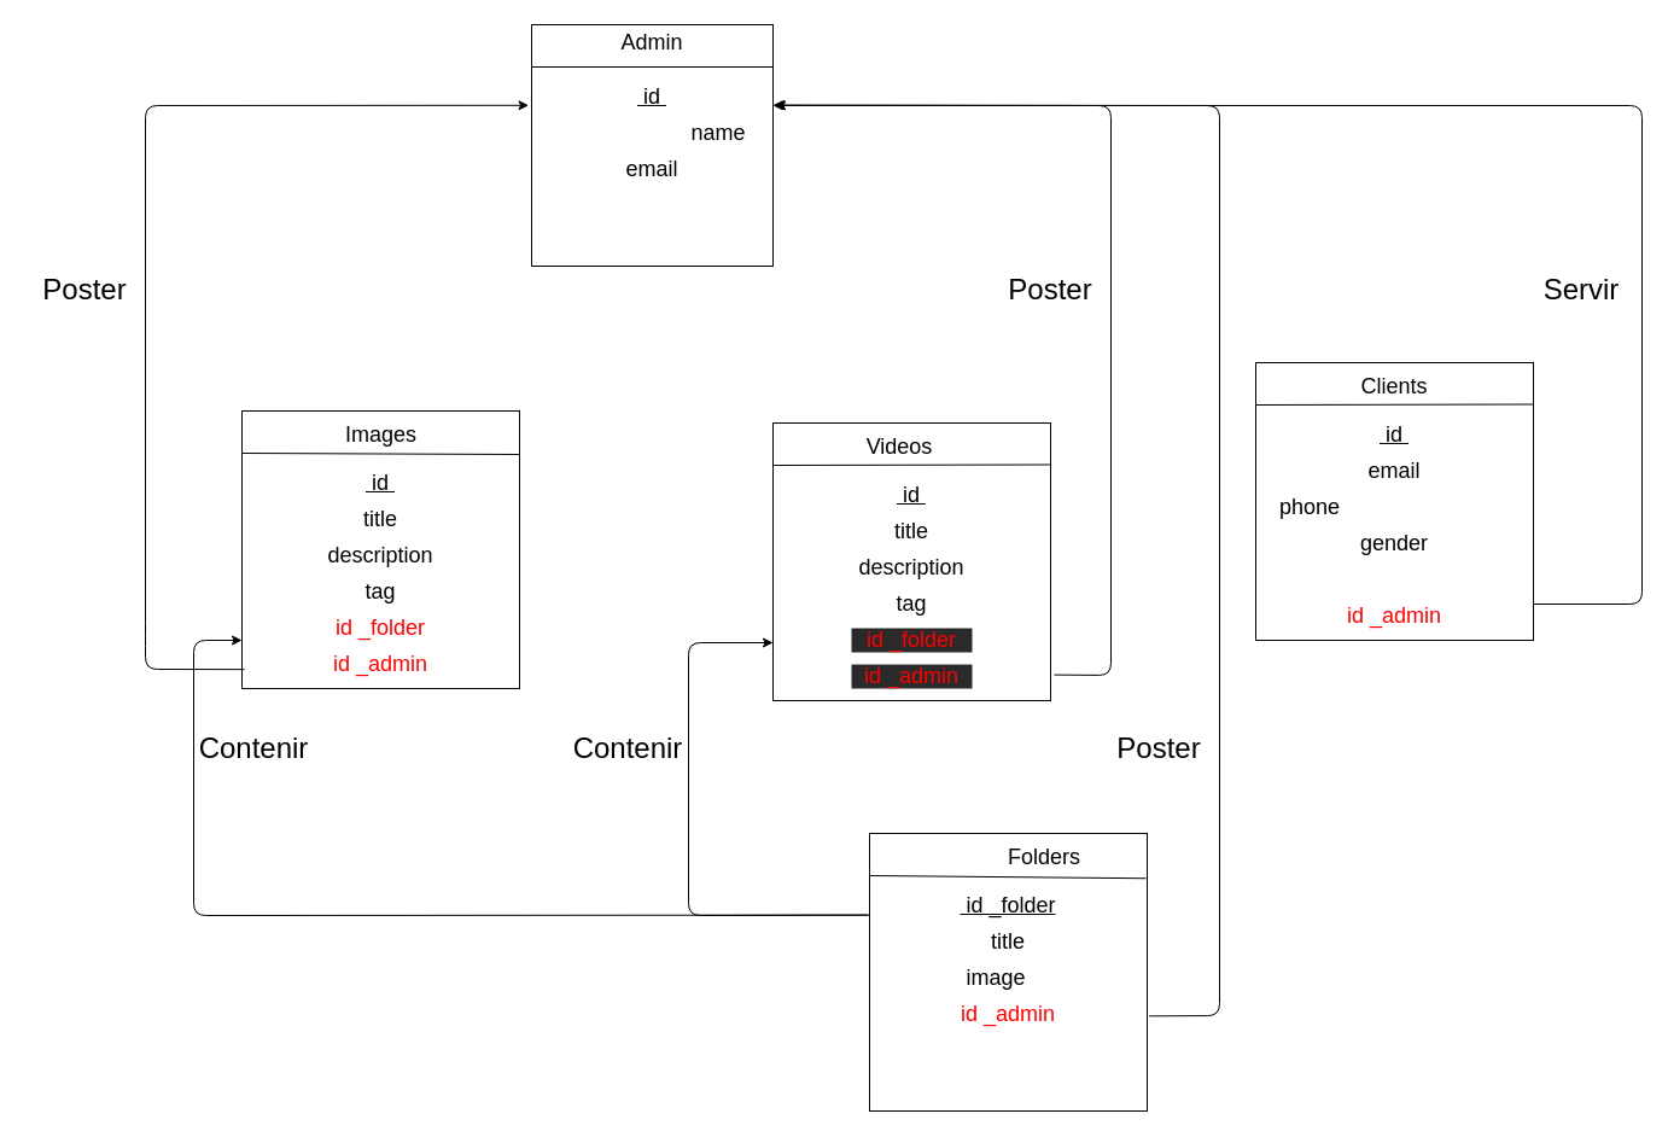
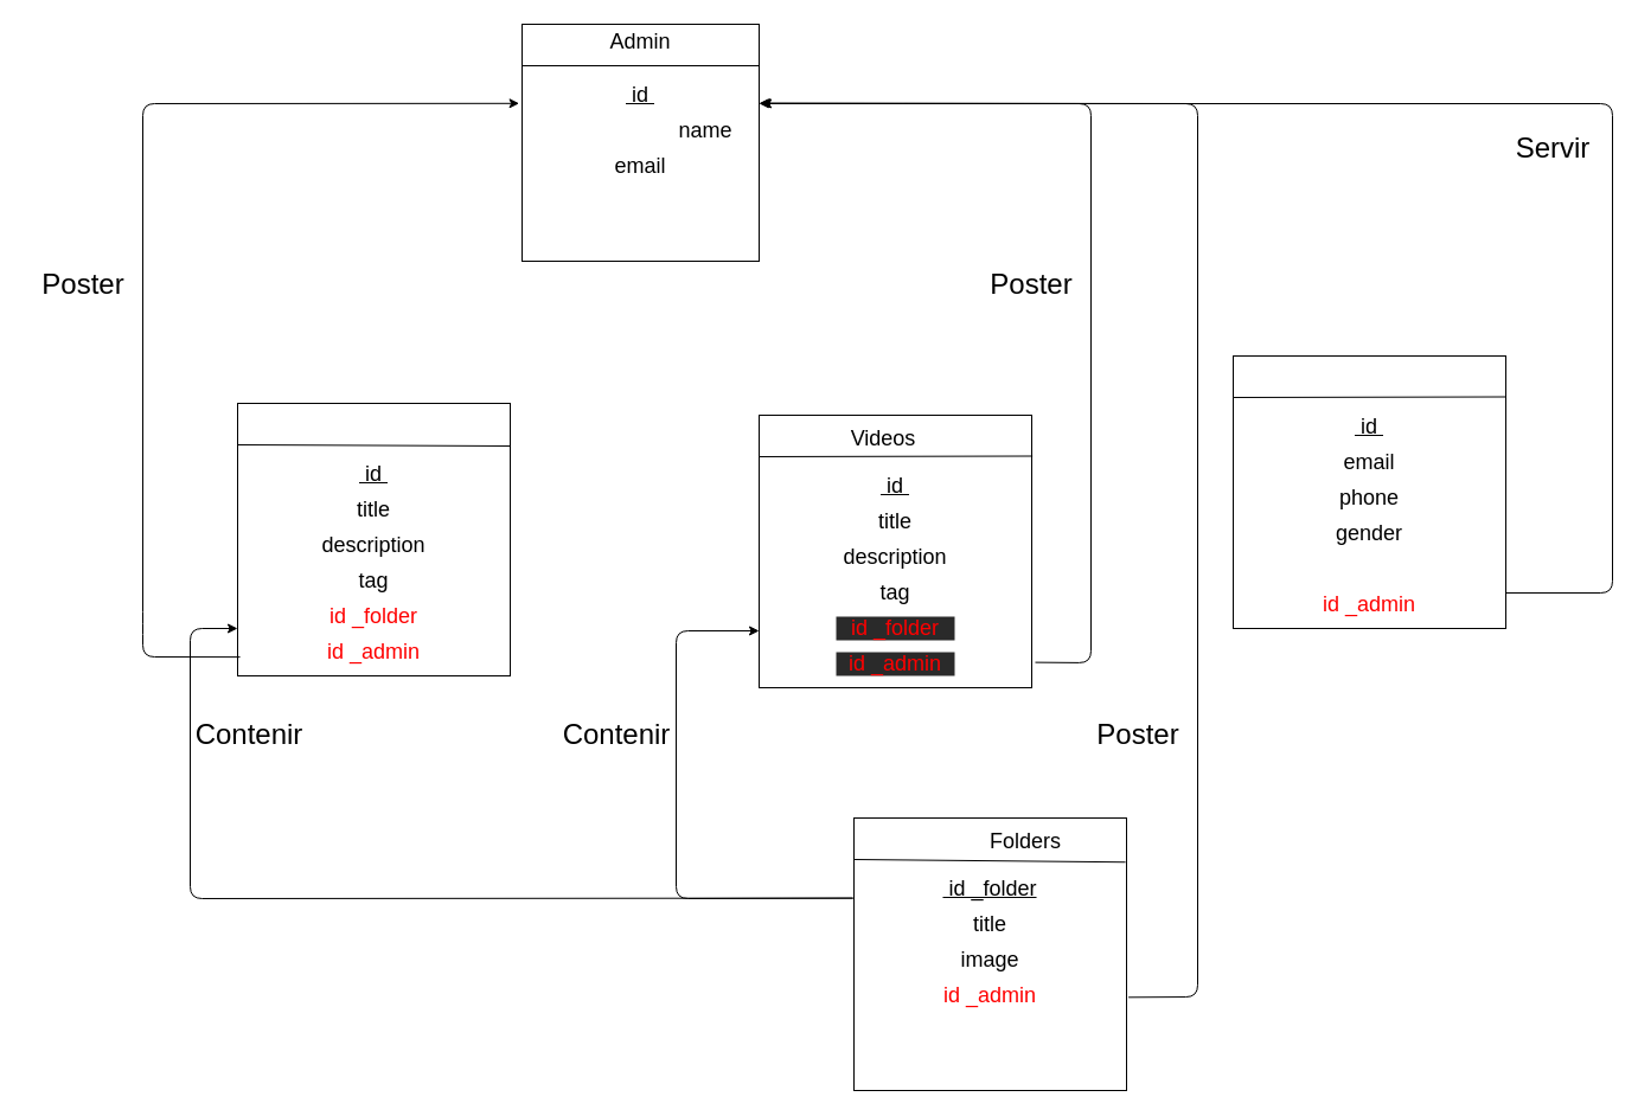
- <mxCell id="55" value="&lt;span style=&quot;font-size: 24px&quot;&gt;Servir&lt;/span&gt;" style="text;html=1;strokeColor=none;fillColor=none;align=center;verticalAlign=middle;whiteSpace=wrap;rounded=0;" parent="1" vertex="1"><mxGeometry x="1260" y="230" width="100" height="20" as="geometry" /></mxCell>
+ <mxCell id="55" value="&lt;span style=&quot;font-size: 24px&quot;&gt;Servir&lt;/span&gt;" style="text;html=1;strokeColor=none;fillColor=none;align=center;verticalAlign=middle;whiteSpace=wrap;rounded=0;" parent="1" vertex="1"><mxGeometry x="1260" y="115" width="100" height="20" as="geometry" /></mxCell>
- <mxCell id="41" value="&lt;span style=&quot;font-size: 18px&quot;&gt;Clients&lt;/span&gt;" style="text;html=1;strokeColor=none;fillColor=none;align=center;verticalAlign=middle;whiteSpace=wrap;rounded=0;" parent="39" vertex="1"><mxGeometry x="85" y="10" width="60" height="20" as="geometry" /></mxCell>
- <mxCell id="22" value="&lt;span style=&quot;font-size: 18px&quot;&gt;Images&lt;/span&gt;" style="text;html=1;strokeColor=none;fillColor=none;align=center;verticalAlign=middle;whiteSpace=wrap;rounded=0;" parent="20" vertex="1"><mxGeometry x="82.5" y="10" width="65" height="20" as="geometry" /></mxCell>
- <mxCell id="43" value="&lt;font style=&quot;font-size: 18px&quot;&gt;phone&lt;/font&gt;" style="text;html=1;strokeColor=none;fillColor=none;align=center;verticalAlign=middle;whiteSpace=wrap;rounded=0;" parent="39" vertex="1"><mxGeometry x="25" y="110" width="40" height="20" as="geometry" /></mxCell>
+ <mxCell id="43" value="&lt;font style=&quot;font-size: 18px&quot;&gt;phone&lt;/font&gt;" style="text;html=1;strokeColor=none;fillColor=none;align=center;verticalAlign=middle;whiteSpace=wrap;rounded=0;" parent="39" vertex="1"><mxGeometry x="95" y="110" width="40" height="20" as="geometry" /></mxCell>
- <mxCell id="35" value="&lt;font style=&quot;font-size: 18px&quot;&gt;image&lt;/font&gt;" style="text;html=1;strokeColor=none;fillColor=none;align=center;verticalAlign=middle;whiteSpace=wrap;rounded=0;" parent="31" vertex="1"><mxGeometry x="75" y="110" width="60" height="20" as="geometry" /></mxCell>
+ <mxCell id="35" value="&lt;font style=&quot;font-size: 18px&quot;&gt;image&lt;/font&gt;" style="text;html=1;strokeColor=none;fillColor=none;align=center;verticalAlign=middle;whiteSpace=wrap;rounded=0;" parent="31" vertex="1"><mxGeometry x="85" y="110" width="60" height="20" as="geometry" /></mxCell>
